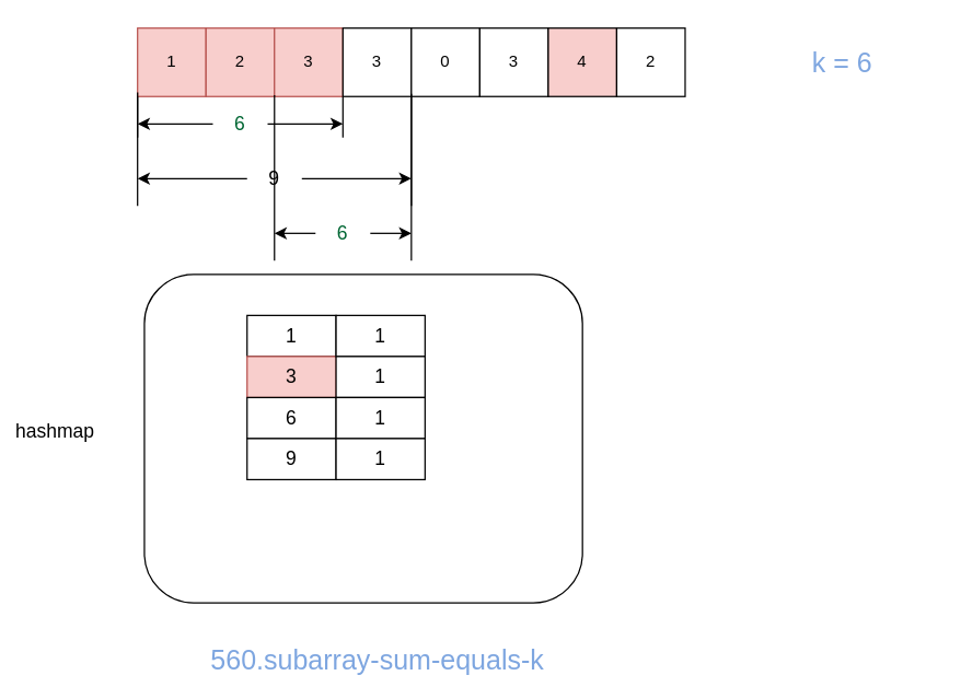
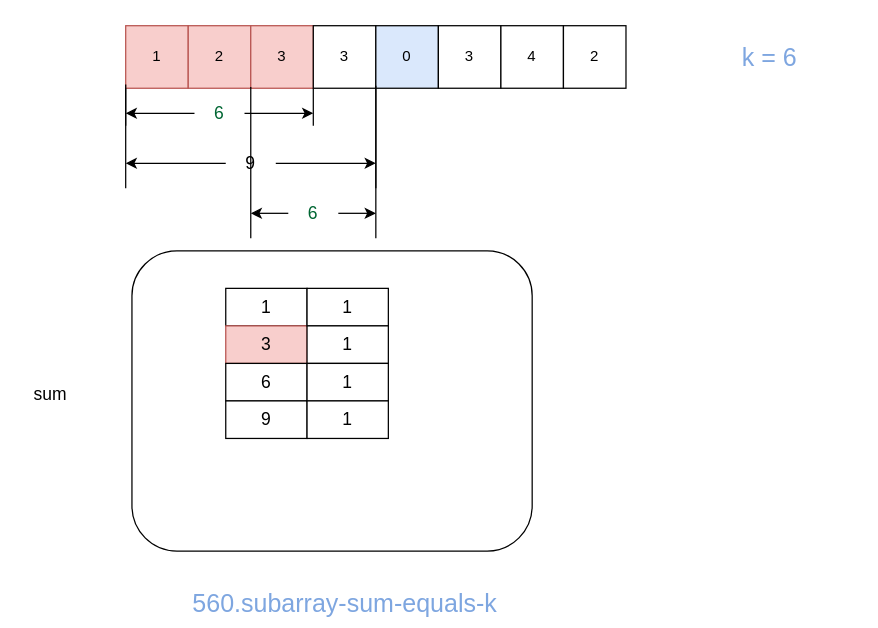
- <mxCell id="6" value="0" style="rounded=0;whiteSpace=wrap;html=1;" vertex="1" parent="1"><mxGeometry x="300" y="20" width="50" height="50" as="geometry" /></mxCell>
+ <mxCell id="6" value="0" style="rounded=0;whiteSpace=wrap;html=1;fillColor=#dae8fc;" vertex="1" parent="1"><mxGeometry x="300" y="20" width="50" height="50" as="geometry" /></mxCell>
- <mxCell id="8" value="4" style="rounded=0;whiteSpace=wrap;html=1;fillColor=#f8cecc;" vertex="1" parent="1"><mxGeometry x="400" y="20" width="50" height="50" as="geometry" /></mxCell>
+ <mxCell id="8" value="4" style="rounded=0;whiteSpace=wrap;html=1;" vertex="1" parent="1"><mxGeometry x="400" y="20" width="50" height="50" as="geometry" /></mxCell>
- <mxCell id="22" value="hashmap" style="text;html=1;strokeColor=none;fillColor=none;align=center;verticalAlign=middle;whiteSpace=wrap;rounded=0;fontSize=14;fontColor=#000000;" vertex="1" parent="1"><mxGeometry x="20" y="305" width="40" height="20" as="geometry" /></mxCell>
+ <mxCell id="22" value="sum" style="text;html=1;strokeColor=none;fillColor=none;align=center;verticalAlign=middle;whiteSpace=wrap;rounded=0;fontSize=14;fontColor=#000000;" vertex="1" parent="1"><mxGeometry x="20" y="305" width="40" height="20" as="geometry" /></mxCell>
